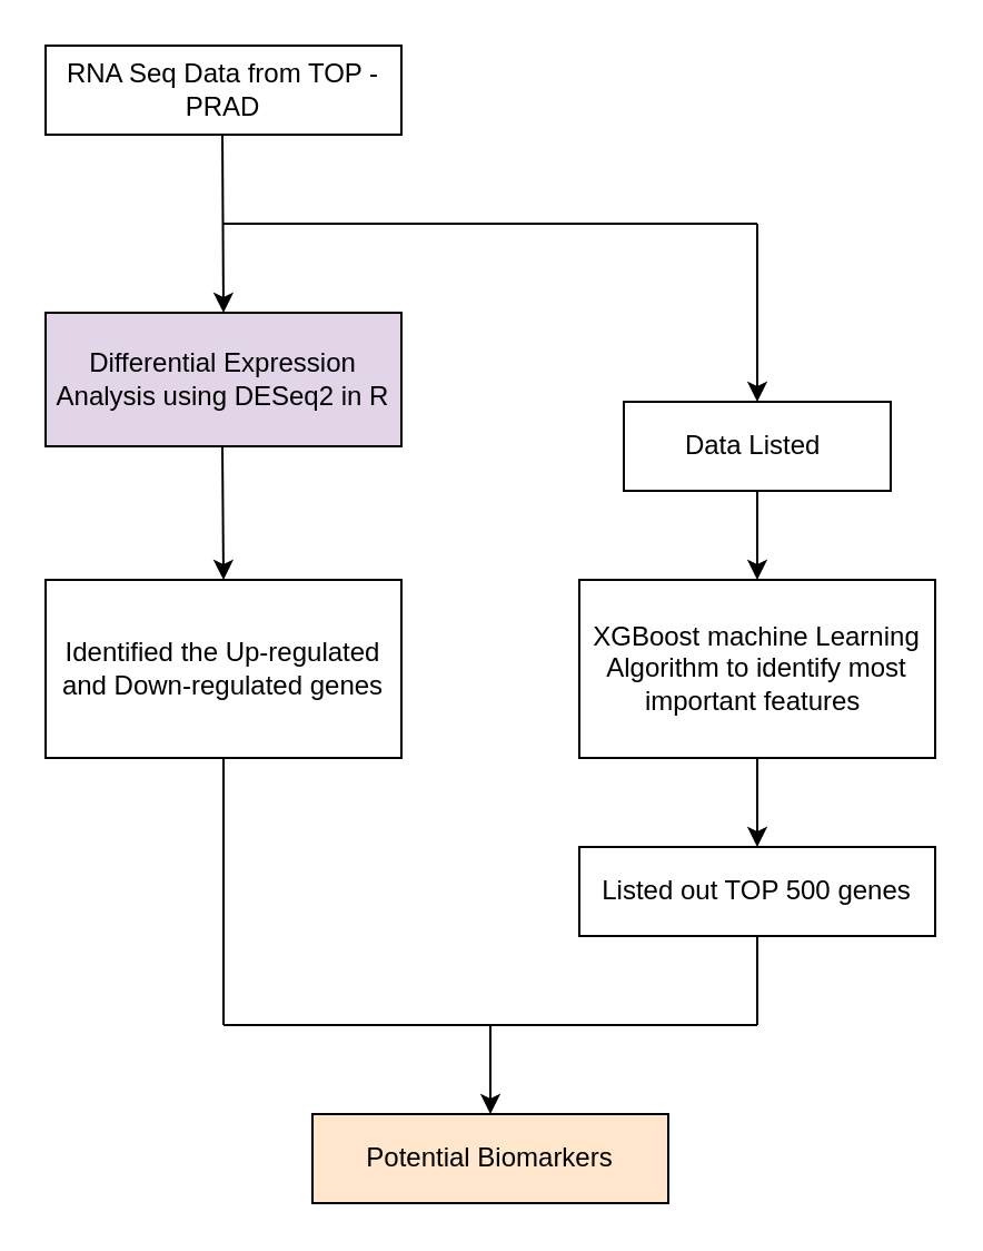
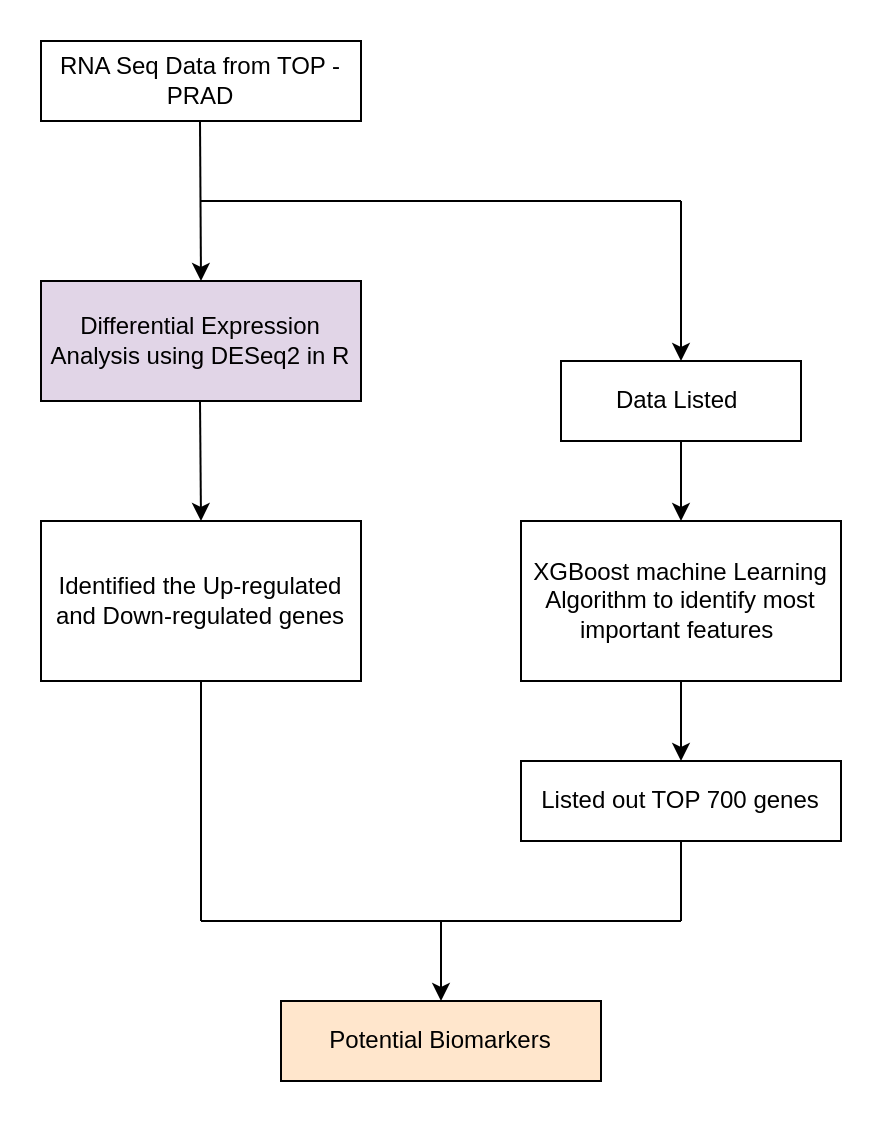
- <mxCell id="12" value="Listed out TOP 500 genes" style="rounded=0;whiteSpace=wrap;html=1;" vertex="1" parent="1"><mxGeometry x="260" y="380" width="160" height="40" as="geometry" /></mxCell>
+ <mxCell id="12" value="Listed out TOP 700 genes" style="rounded=0;whiteSpace=wrap;html=1;" vertex="1" parent="1"><mxGeometry x="260" y="380" width="160" height="40" as="geometry" /></mxCell>
